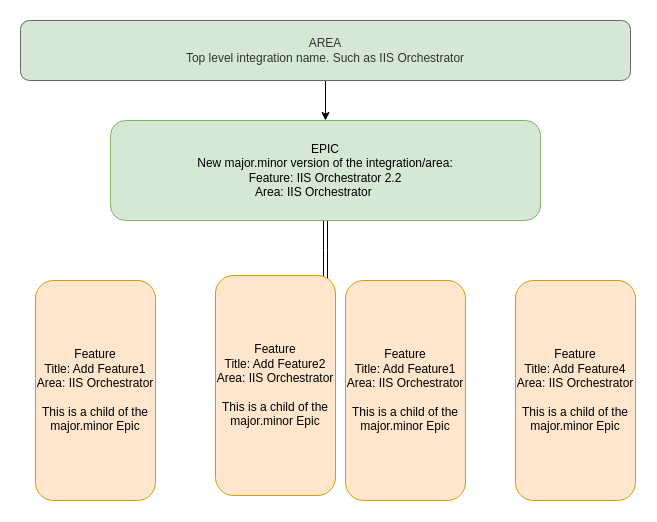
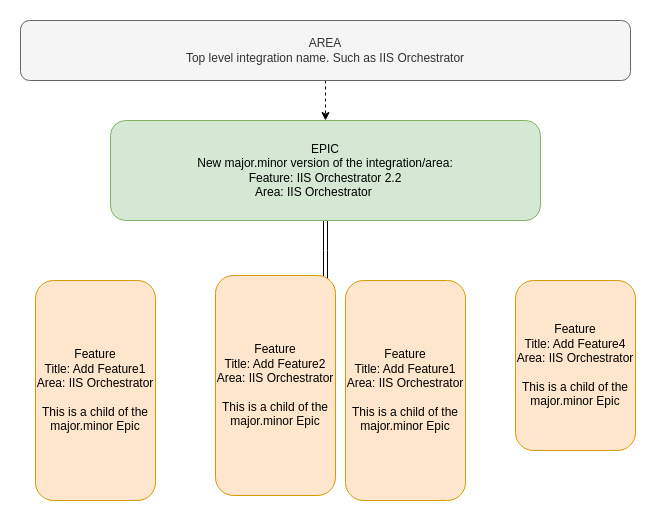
- <mxCell id="3" value="&lt;div&gt;AREA&lt;/div&gt;&lt;div&gt;Top level integration name. Such as IIS Orchestrator&lt;/div&gt;" style="rounded=1;whiteSpace=wrap;html=1;fillColor=#d5e8d4;fontColor=#333333;strokeColor=#666666;" parent="1" vertex="1"><mxGeometry x="20" y="20" width="610" height="60" as="geometry" /></mxCell>
+ <mxCell id="3" value="&lt;div&gt;AREA&lt;/div&gt;&lt;div&gt;Top level integration name. Such as IIS Orchestrator&lt;/div&gt;" style="rounded=1;whiteSpace=wrap;html=1;fillColor=#f5f5f5;fontColor=#333333;strokeColor=#666666;" parent="1" vertex="1"><mxGeometry x="20" y="20" width="610" height="60" as="geometry" /></mxCell>
- <mxCell id="2" value="" style="edgeStyle=orthogonalEdgeStyle;rounded=0;orthogonalLoop=1;jettySize=auto;html=1;" parent="1" source="3" target="5" edge="1"><mxGeometry relative="1" as="geometry" /></mxCell>
+ <mxCell id="2" value="" style="edgeStyle=orthogonalEdgeStyle;rounded=0;orthogonalLoop=1;jettySize=auto;html=1;dashed=1;" parent="1" source="3" target="5" edge="1"><mxGeometry relative="1" as="geometry" /></mxCell>
- <mxCell id="9" value="&lt;div&gt;Feature&lt;/div&gt;&lt;div&gt;Title: Add Feature4&lt;/div&gt;&lt;div&gt;Area: IIS Orchestrator&lt;/div&gt;&lt;div&gt;&lt;br&gt;&lt;/div&gt;This is a child of the major.minor Epic" style="rounded=1;whiteSpace=wrap;html=1;fillColor=#ffe6cc;strokeColor=#d79b00;" parent="1" vertex="1"><mxGeometry x="515" y="280" width="120" height="220" as="geometry" /></mxCell>
+ <mxCell id="9" value="&lt;div&gt;Feature&lt;/div&gt;&lt;div&gt;Title: Add Feature4&lt;/div&gt;&lt;div&gt;Area: IIS Orchestrator&lt;/div&gt;&lt;div&gt;&lt;br&gt;&lt;/div&gt;This is a child of the major.minor Epic" style="rounded=1;whiteSpace=wrap;html=1;fillColor=#ffe6cc;strokeColor=#d79b00;" parent="1" vertex="1"><mxGeometry x="515" y="280" width="120" height="170" as="geometry" /></mxCell>
